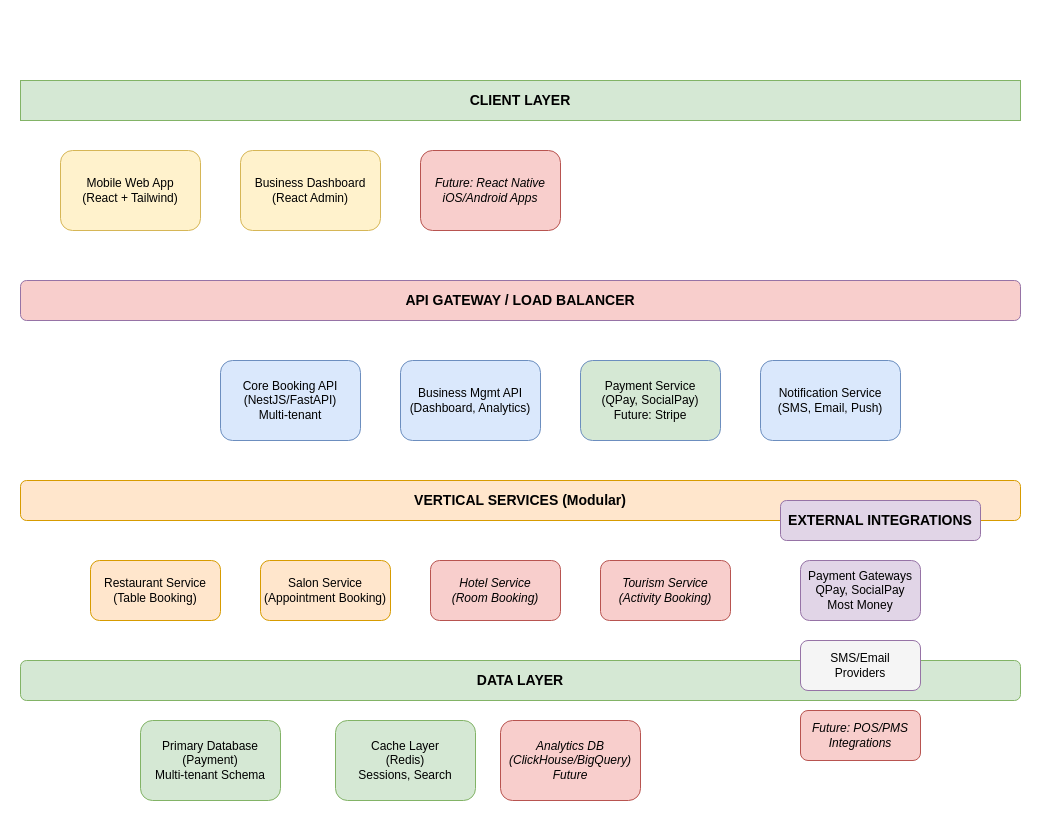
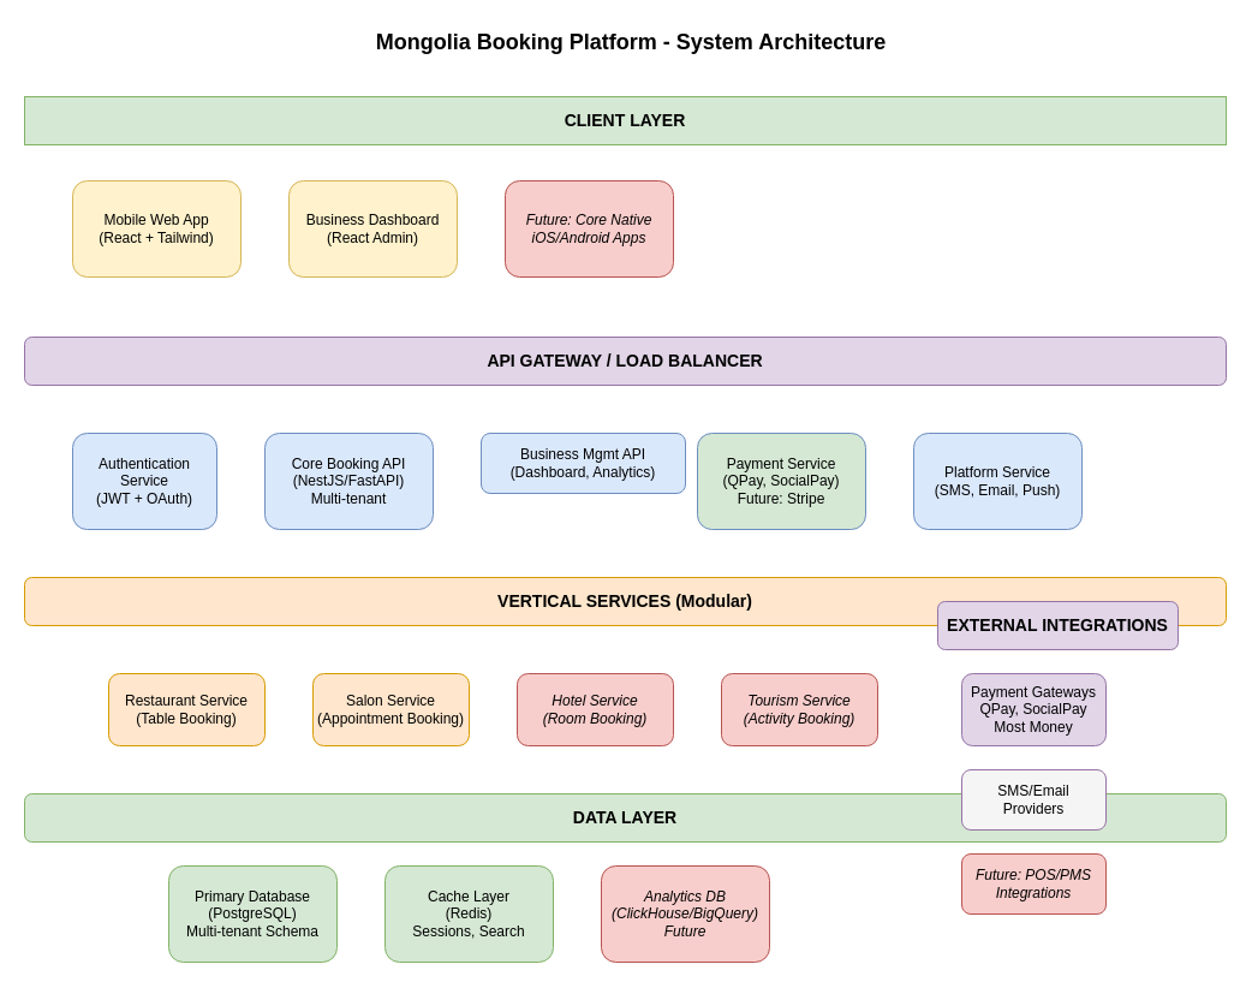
+ <mxCell id="2" value="Mongolia Booking Platform - System Architecture" style="text;html=1;strokeColor=none;fillColor=none;align=center;verticalAlign=middle;whiteSpace=wrap;rounded=0;fontSize=18;fontStyle=1;" vertex="1" parent="1"><mxGeometry x="290" y="20" width="470" height="30" as="geometry" /></mxCell>
- <mxCell id="6" value="Future: React Native&#10;iOS/Android Apps" style="rounded=1;whiteSpace=wrap;html=1;fillColor=#f8cecc;strokeColor=#b85450;fontStyle=2;" vertex="1" parent="1"><mxGeometry x="420" y="150" width="140" height="80" as="geometry" /></mxCell>
+ <mxCell id="6" value="Future: Core Native&#10;iOS/Android Apps" style="rounded=1;whiteSpace=wrap;html=1;fillColor=#f8cecc;strokeColor=#b85450;fontStyle=2;" vertex="1" parent="1"><mxGeometry x="420" y="150" width="140" height="80" as="geometry" /></mxCell>
- <mxCell id="7" value="API GATEWAY / LOAD BALANCER" style="rounded=1;whiteSpace=wrap;html=1;fontSize=14;fontStyle=1;fillColor=#f8cecc;strokeColor=#9673a6;" vertex="1" parent="1"><mxGeometry x="20" y="280" width="1000" height="40" as="geometry" /></mxCell>
+ <mxCell id="7" value="API GATEWAY / LOAD BALANCER" style="rounded=1;whiteSpace=wrap;html=1;fontSize=14;fontStyle=1;fillColor=#e1d5e7;strokeColor=#9673a6;" vertex="1" parent="1"><mxGeometry x="20" y="280" width="1000" height="40" as="geometry" /></mxCell>
+ <mxCell id="8" value="Authentication&#10;Service&#10;(JWT + OAuth)" style="rounded=1;whiteSpace=wrap;html=1;fillColor=#dae8fc;strokeColor=#6c8ebf;" vertex="1" parent="1"><mxGeometry x="60" y="360" width="120" height="80" as="geometry" /></mxCell>
- <mxCell id="10" value="Business Mgmt API&#10;(Dashboard, Analytics)" style="rounded=1;whiteSpace=wrap;html=1;fillColor=#dae8fc;strokeColor=#6c8ebf;" vertex="1" parent="1"><mxGeometry x="400" y="360" width="140" height="80" as="geometry" /></mxCell>
+ <mxCell id="10" value="Business Mgmt API&#10;(Dashboard, Analytics)" style="rounded=1;whiteSpace=wrap;html=1;fillColor=#dae8fc;strokeColor=#6c8ebf;" vertex="1" parent="1"><mxGeometry x="400" y="360" width="170" height="50" as="geometry" /></mxCell>
- <mxCell id="12" value="Notification Service&#10;(SMS, Email, Push)" style="rounded=1;whiteSpace=wrap;html=1;fillColor=#dae8fc;strokeColor=#6c8ebf;" vertex="1" parent="1"><mxGeometry x="760" y="360" width="140" height="80" as="geometry" /></mxCell>
+ <mxCell id="12" value="Platform Service&#10;(SMS, Email, Push)" style="rounded=1;whiteSpace=wrap;html=1;fillColor=#dae8fc;strokeColor=#6c8ebf;" vertex="1" parent="1"><mxGeometry x="760" y="360" width="140" height="80" as="geometry" /></mxCell>
- <mxCell id="19" value="Primary Database&#10;(Payment)&#10;Multi-tenant Schema" style="rounded=1;whiteSpace=wrap;html=1;fillColor=#d5e8d4;strokeColor=#82b366;" vertex="1" parent="1"><mxGeometry x="140" y="720" width="140" height="80" as="geometry" /></mxCell>
+ <mxCell id="19" value="Primary Database&#10;(PostgreSQL)&#10;Multi-tenant Schema" style="rounded=1;whiteSpace=wrap;html=1;fillColor=#d5e8d4;strokeColor=#82b366;" vertex="1" parent="1"><mxGeometry x="140" y="720" width="140" height="80" as="geometry" /></mxCell>
- <mxCell id="20" value="Cache Layer&#10;(Redis)&#10;Sessions, Search" style="rounded=1;whiteSpace=wrap;html=1;fillColor=#d5e8d4;strokeColor=#82b366;" vertex="1" parent="1"><mxGeometry x="335" y="720" width="140" height="80" as="geometry" /></mxCell>
+ <mxCell id="20" value="Cache Layer&#10;(Redis)&#10;Sessions, Search" style="rounded=1;whiteSpace=wrap;html=1;fillColor=#d5e8d4;strokeColor=#82b366;" vertex="1" parent="1"><mxGeometry x="320" y="720" width="140" height="80" as="geometry" /></mxCell>
